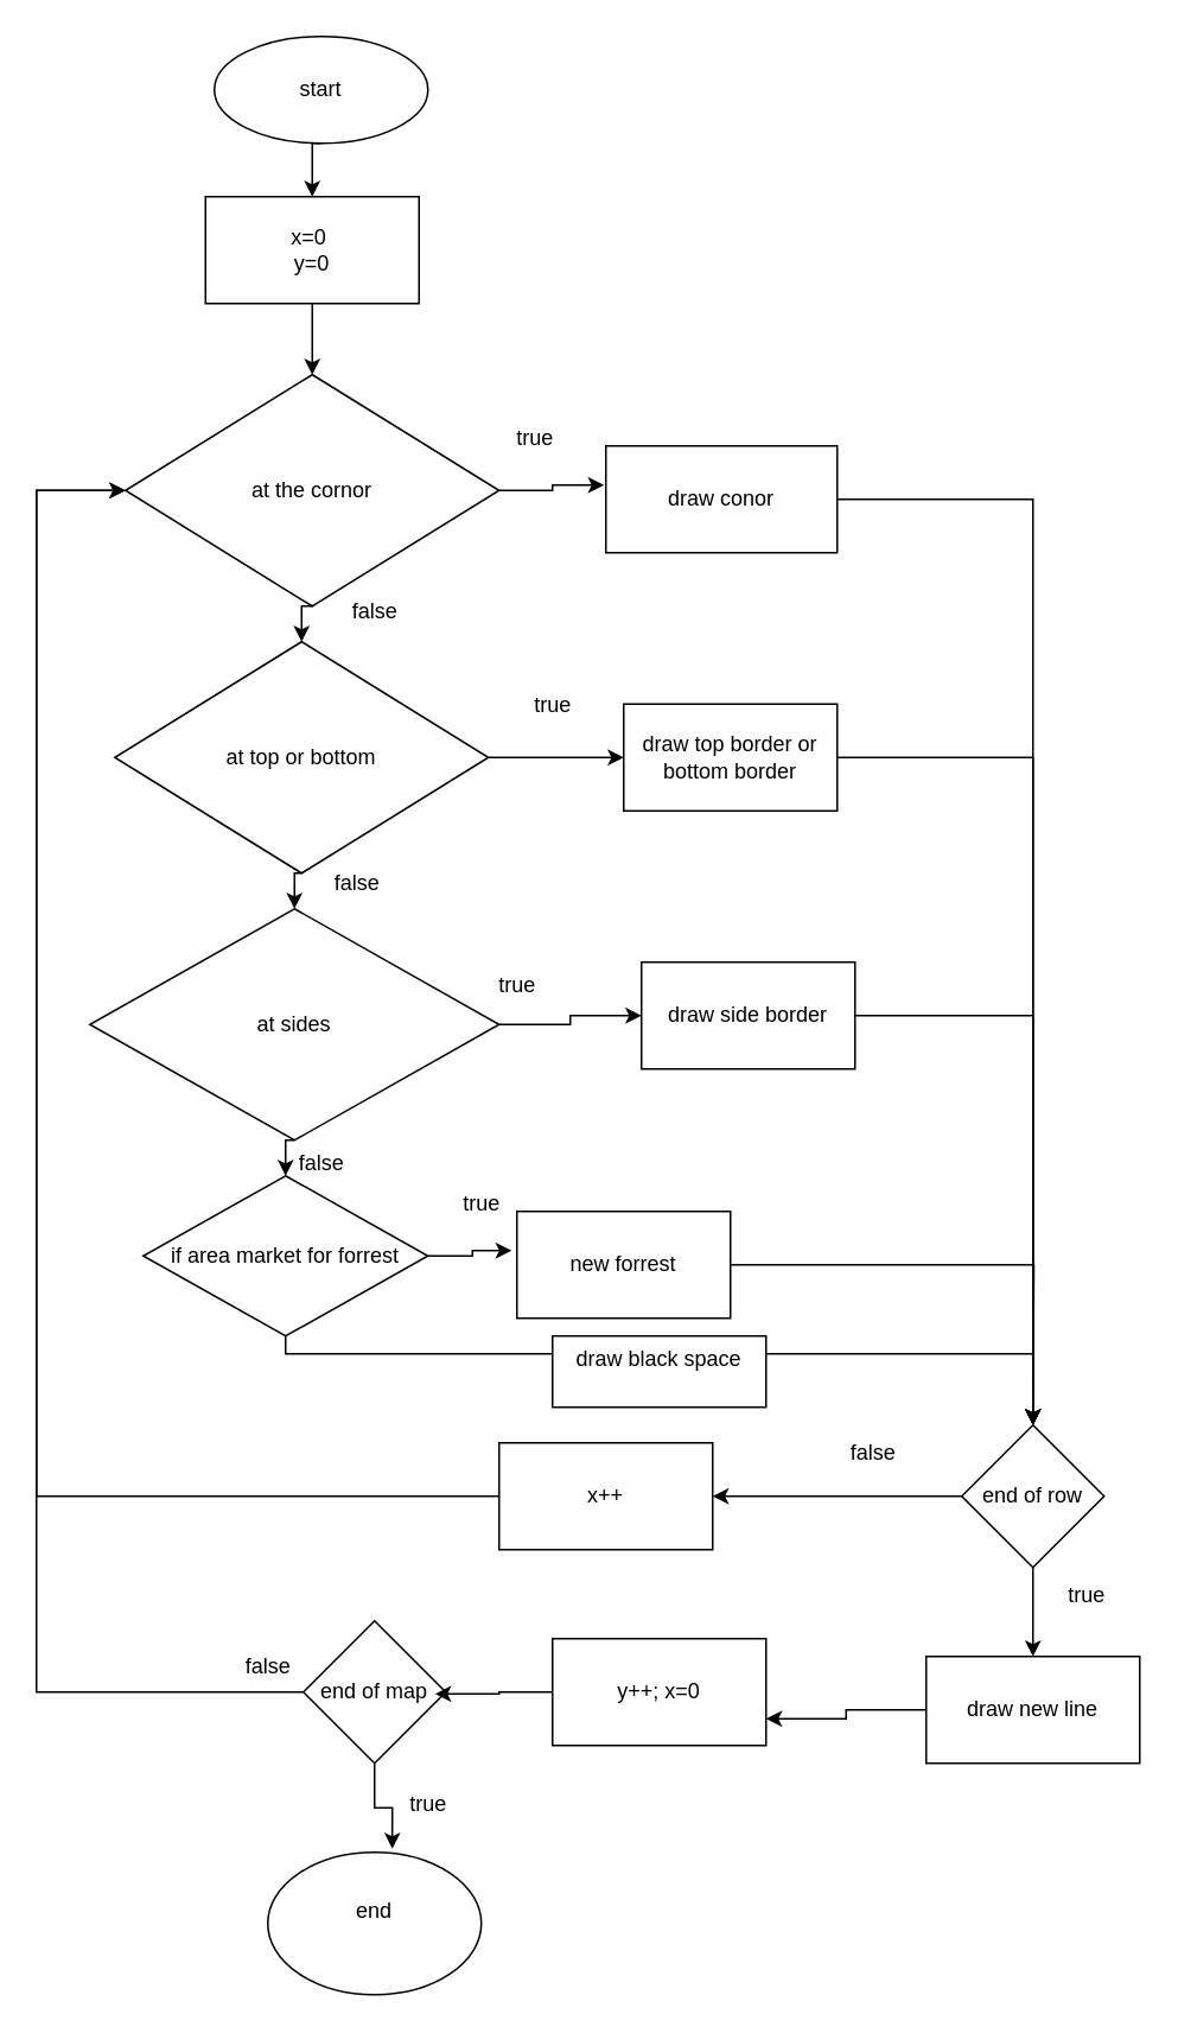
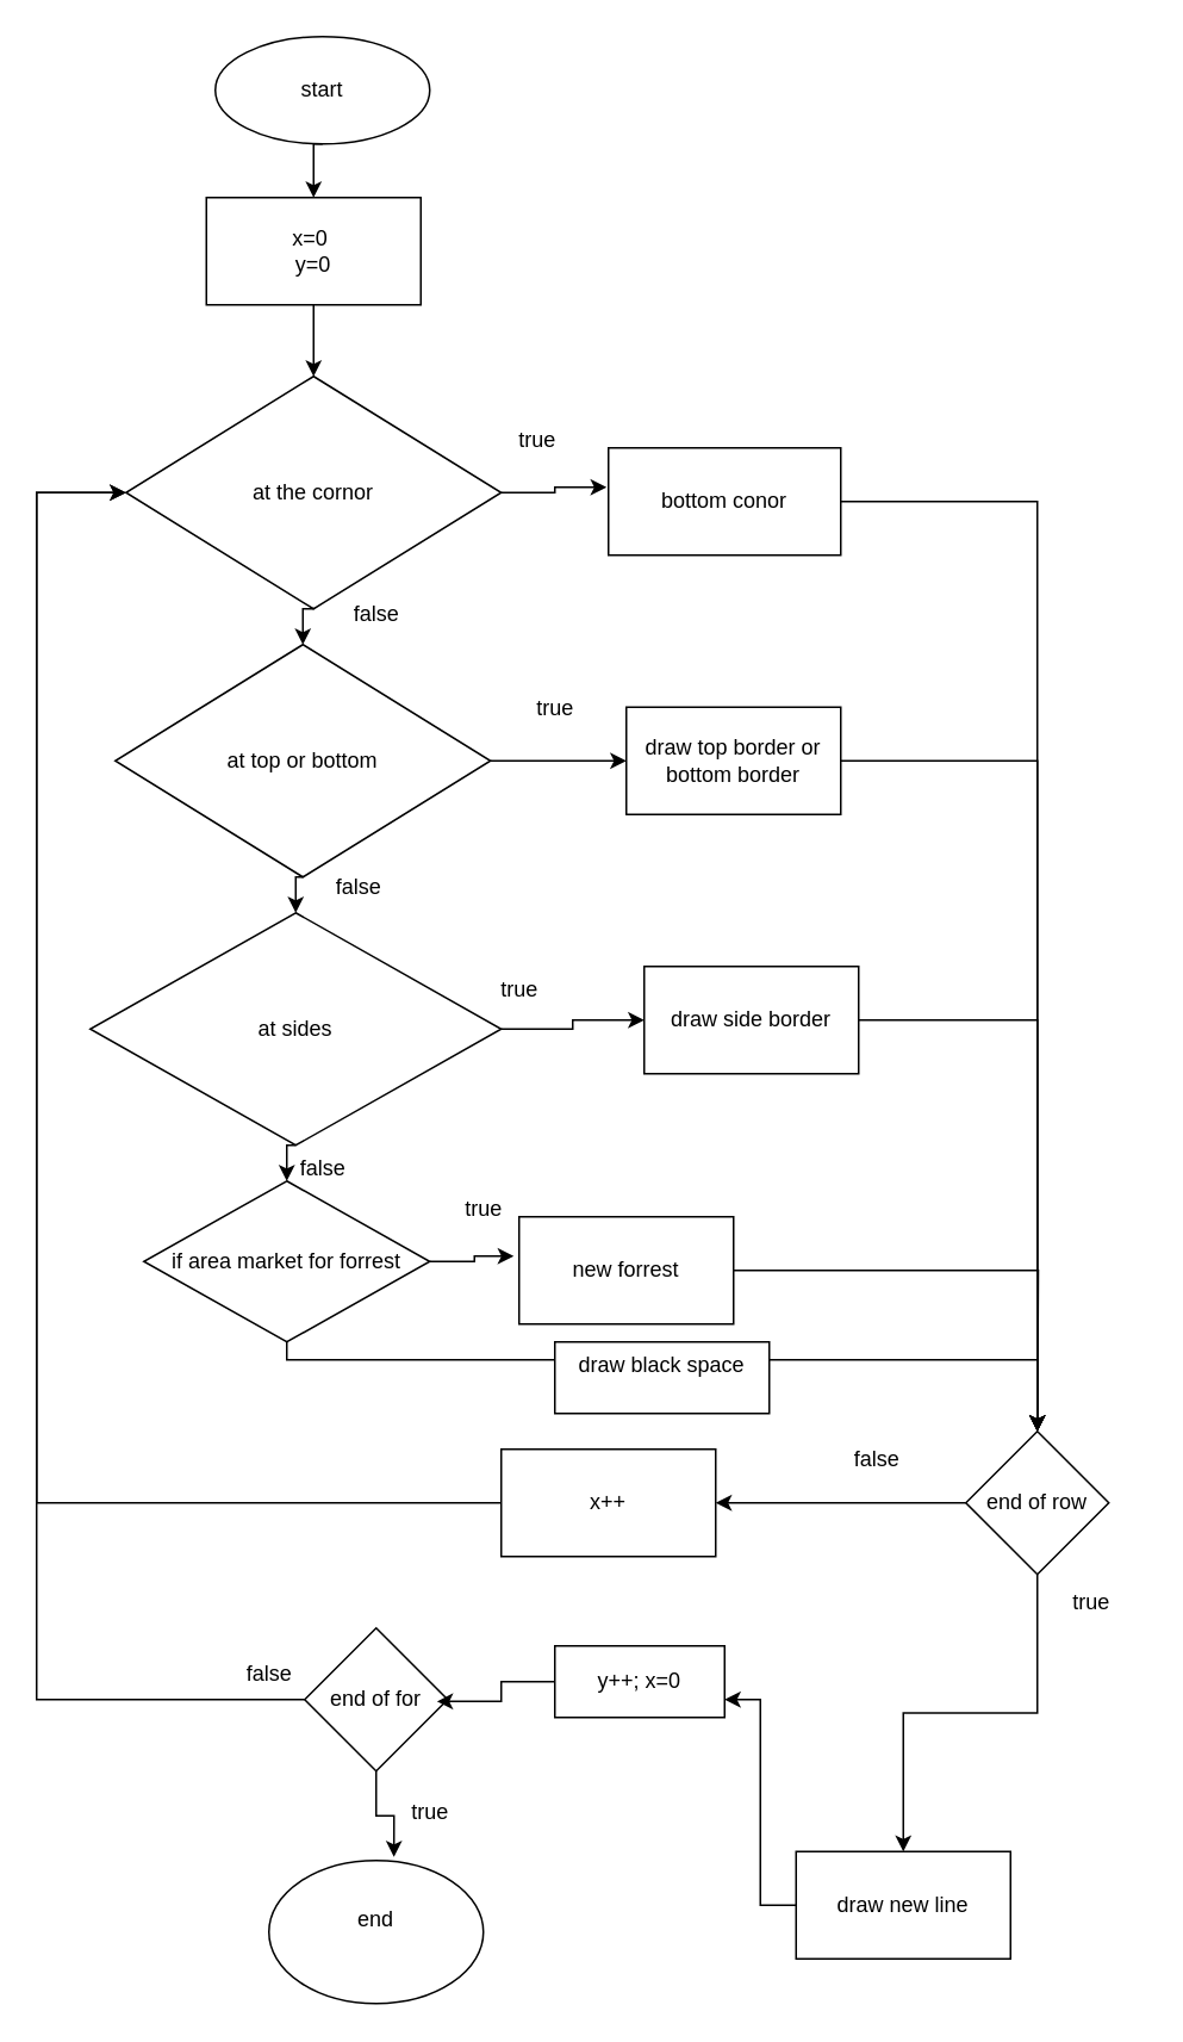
- <mxCell id="14" value="&lt;div&gt;draw conor&lt;/div&gt;" style="whiteSpace=wrap;html=1;" vertex="1" parent="1"><mxGeometry x="340" y="250" width="130" height="60" as="geometry" /></mxCell>
+ <mxCell id="14" value="&lt;div&gt;bottom conor&lt;/div&gt;" style="whiteSpace=wrap;html=1;" vertex="1" parent="1"><mxGeometry x="340" y="250" width="130" height="60" as="geometry" /></mxCell>
- <mxCell id="42" value="end of map" style="rhombus;whiteSpace=wrap;html=1;" vertex="1" parent="1"><mxGeometry x="170" y="910" width="80" height="80" as="geometry" /></mxCell>
+ <mxCell id="42" value="end of for" style="rhombus;whiteSpace=wrap;html=1;" vertex="1" parent="1"><mxGeometry x="170" y="910" width="80" height="80" as="geometry" /></mxCell>
- <mxCell id="40" value="y++; x=0" style="whiteSpace=wrap;html=1;" vertex="1" parent="1"><mxGeometry x="310" y="920" width="120" height="60" as="geometry" /></mxCell>
+ <mxCell id="40" value="y++; x=0" style="whiteSpace=wrap;html=1;" vertex="1" parent="1"><mxGeometry x="310" y="920" width="95" height="40" as="geometry" /></mxCell>
- <mxCell id="39" value="draw new line" style="whiteSpace=wrap;html=1;" vertex="1" parent="1"><mxGeometry x="520" y="930" width="120" height="60" as="geometry" /></mxCell>
+ <mxCell id="39" value="draw new line" style="whiteSpace=wrap;html=1;" vertex="1" parent="1"><mxGeometry x="445" y="1035" width="120" height="60" as="geometry" /></mxCell>
